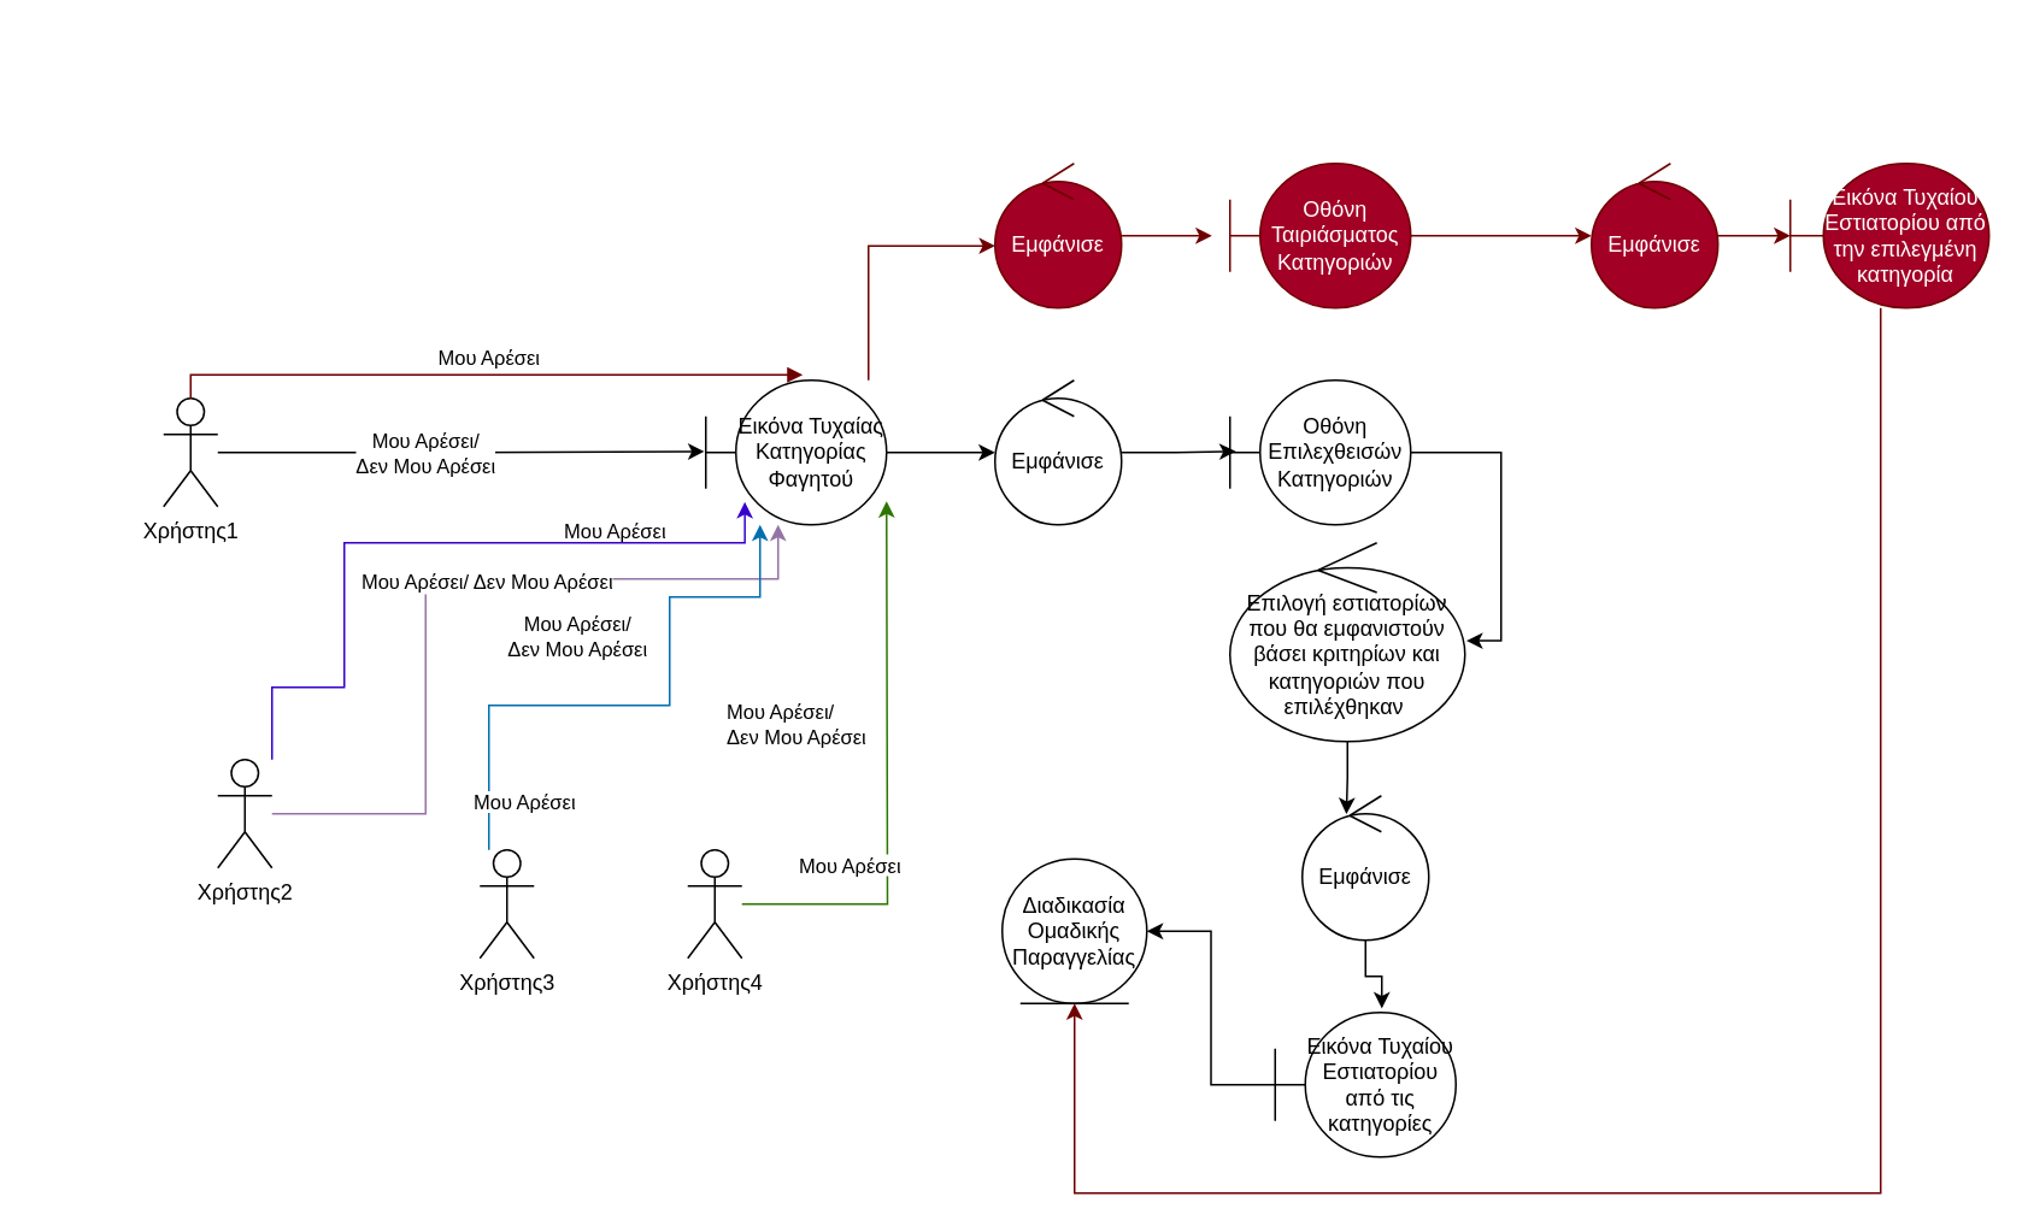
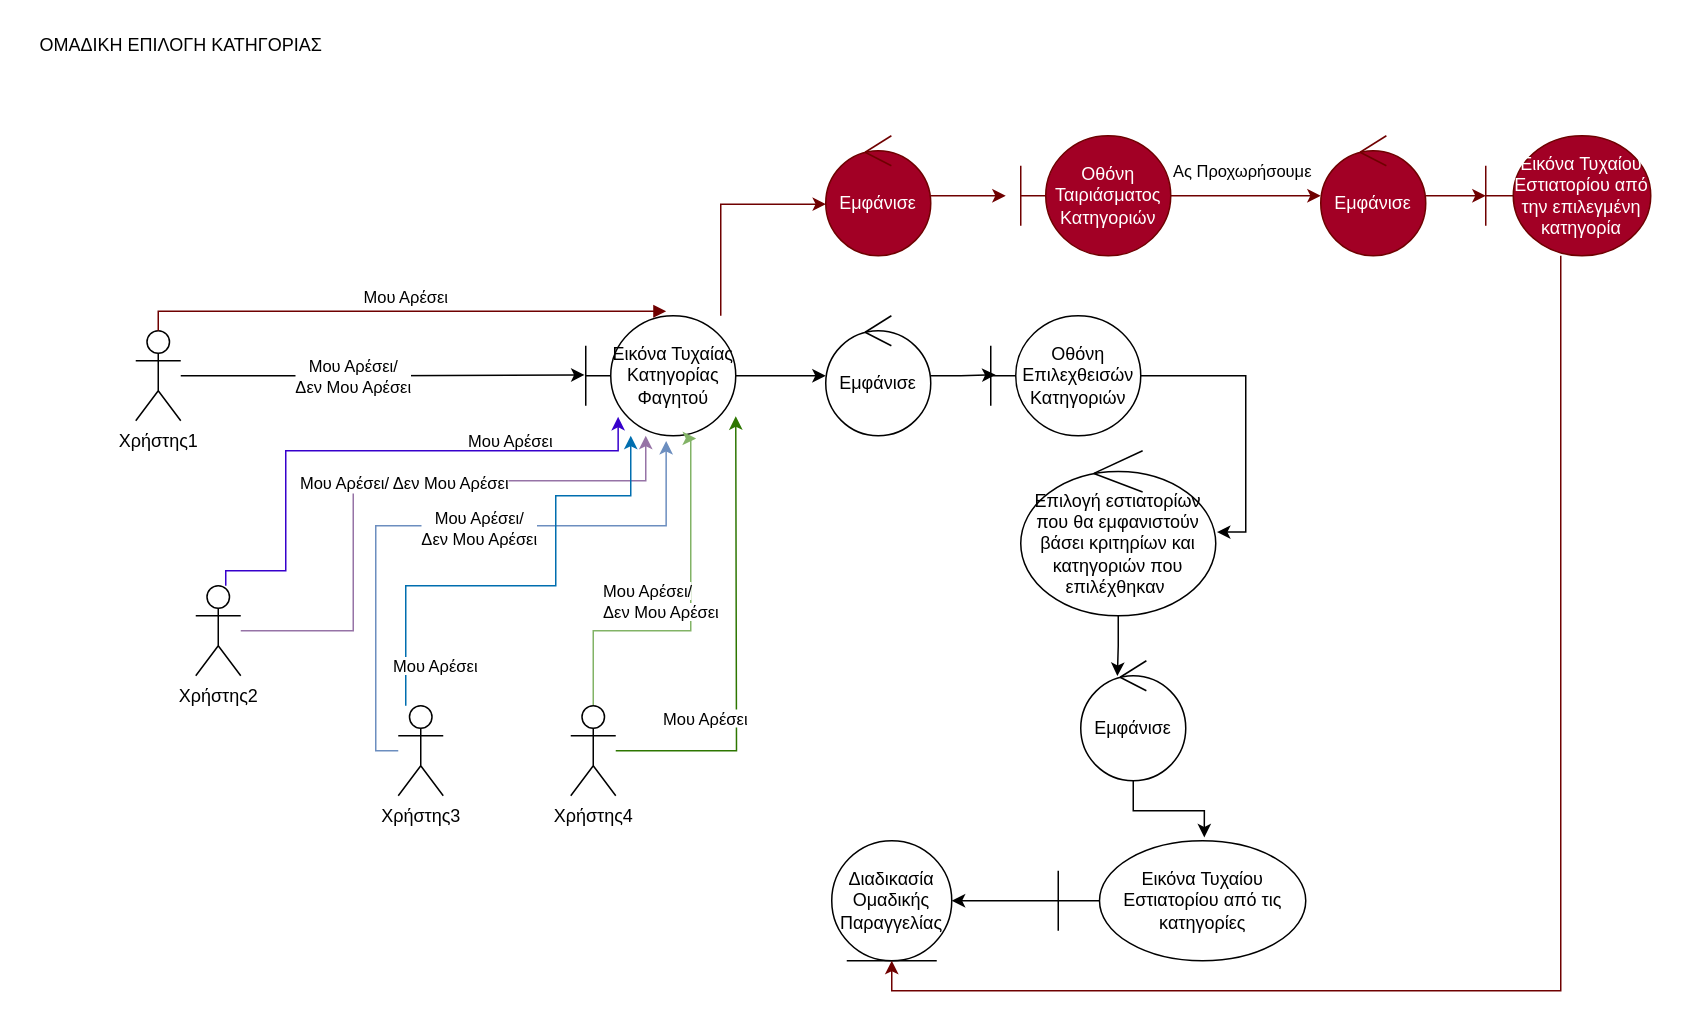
+ <mxCell id="44" value="ΟΜΑΔΙΚΗ ΕΠΙΛΟΓΗ ΚΑΤΗΓΟΡΙΑΣ" style="text;html=1;align=center;verticalAlign=middle;resizable=0;points=[];autosize=1;strokeColor=none;fillColor=none;" vertex="1" parent="1"><mxGeometry x="20" y="20" width="200" height="20" as="geometry" /></mxCell>
+ <mxCell id="41" value="&lt;div style=&quot;text-align: center&quot;&gt;&lt;font face=&quot;helvetica&quot;&gt;&lt;span style=&quot;font-size: 11px ; background-color: rgb(255 , 255 , 255)&quot;&gt;Ας Προχωρήσουμε&lt;/span&gt;&lt;/font&gt;&lt;/div&gt;" style="text;whiteSpace=wrap;html=1;" vertex="1" parent="1"><mxGeometry x="780" y="100" width="100" height="30" as="geometry" /></mxCell>
- <mxCell id="23" value="Οθόνη Επιλεχθεισών Κατηγοριών" style="shape=umlBoundary;whiteSpace=wrap;html=1;" vertex="1" parent="1"><mxGeometry x="680" y="210" width="100" height="80" as="geometry" /></mxCell>
+ <mxCell id="23" value="Οθόνη Επιλεχθεισών Κατηγοριών" style="shape=umlBoundary;whiteSpace=wrap;html=1;" vertex="1" parent="1"><mxGeometry x="660" y="210" width="100" height="80" as="geometry" /></mxCell>
+ <mxCell id="11" style="edgeStyle=orthogonalEdgeStyle;rounded=0;orthogonalLoop=1;jettySize=auto;html=1;entryX=0.536;entryY=1.043;entryDx=0;entryDy=0;entryPerimeter=0;fillColor=#dae8fc;strokeColor=#6c8ebf;" edge="1" parent="1" source="13" target="7"><mxGeometry relative="1" as="geometry"><Array as="points"><mxPoint x="250" y="350" /><mxPoint x="444" y="350" /></Array></mxGeometry></mxCell>
+ <mxCell id="14" style="edgeStyle=orthogonalEdgeStyle;rounded=0;orthogonalLoop=1;jettySize=auto;html=1;entryX=0.736;entryY=1.023;entryDx=0;entryDy=0;entryPerimeter=0;fillColor=#d5e8d4;strokeColor=#82b366;" edge="1" parent="1" source="16" target="7"><mxGeometry relative="1" as="geometry"><Array as="points"><mxPoint x="395" y="420" /><mxPoint x="460" y="420" /><mxPoint x="460" y="292" /></Array></mxGeometry></mxCell>
- <mxCell id="10" value="Χρήστης2" style="shape=umlActor;verticalLabelPosition=bottom;verticalAlign=top;html=1;outlineConnect=0;" vertex="1" parent="1"><mxGeometry x="120" y="420" width="30" height="60" as="geometry" /></mxCell>
+ <mxCell id="10" value="Χρήστης2" style="shape=umlActor;verticalLabelPosition=bottom;verticalAlign=top;html=1;outlineConnect=0;" vertex="1" parent="1"><mxGeometry x="130" y="390" width="30" height="60" as="geometry" /></mxCell>
- <mxCell id="30" value="Διαδικασία Ομαδικής Παραγγελίας" style="ellipse;shape=umlEntity;whiteSpace=wrap;html=1;" vertex="1" parent="1"><mxGeometry x="554" y="475" width="80" height="80" as="geometry" /></mxCell>
+ <mxCell id="30" value="Διαδικασία Ομαδικής Παραγγελίας" style="ellipse;shape=umlEntity;whiteSpace=wrap;html=1;" vertex="1" parent="1"><mxGeometry x="554" y="560" width="80" height="80" as="geometry" /></mxCell>
- <mxCell id="25" value="Εικόνα Τυχαίου Εστιατορίου από τις κατηγορίες" style="shape=umlBoundary;whiteSpace=wrap;html=1;" vertex="1" parent="1"><mxGeometry x="705" y="560" width="100" height="80" as="geometry" /></mxCell>
+ <mxCell id="25" value="Εικόνα Τυχαίου Εστιατορίου από τις κατηγορίες" style="shape=umlBoundary;whiteSpace=wrap;html=1;" vertex="1" parent="1"><mxGeometry x="705" y="560" width="165" height="80" as="geometry" /></mxCell>
